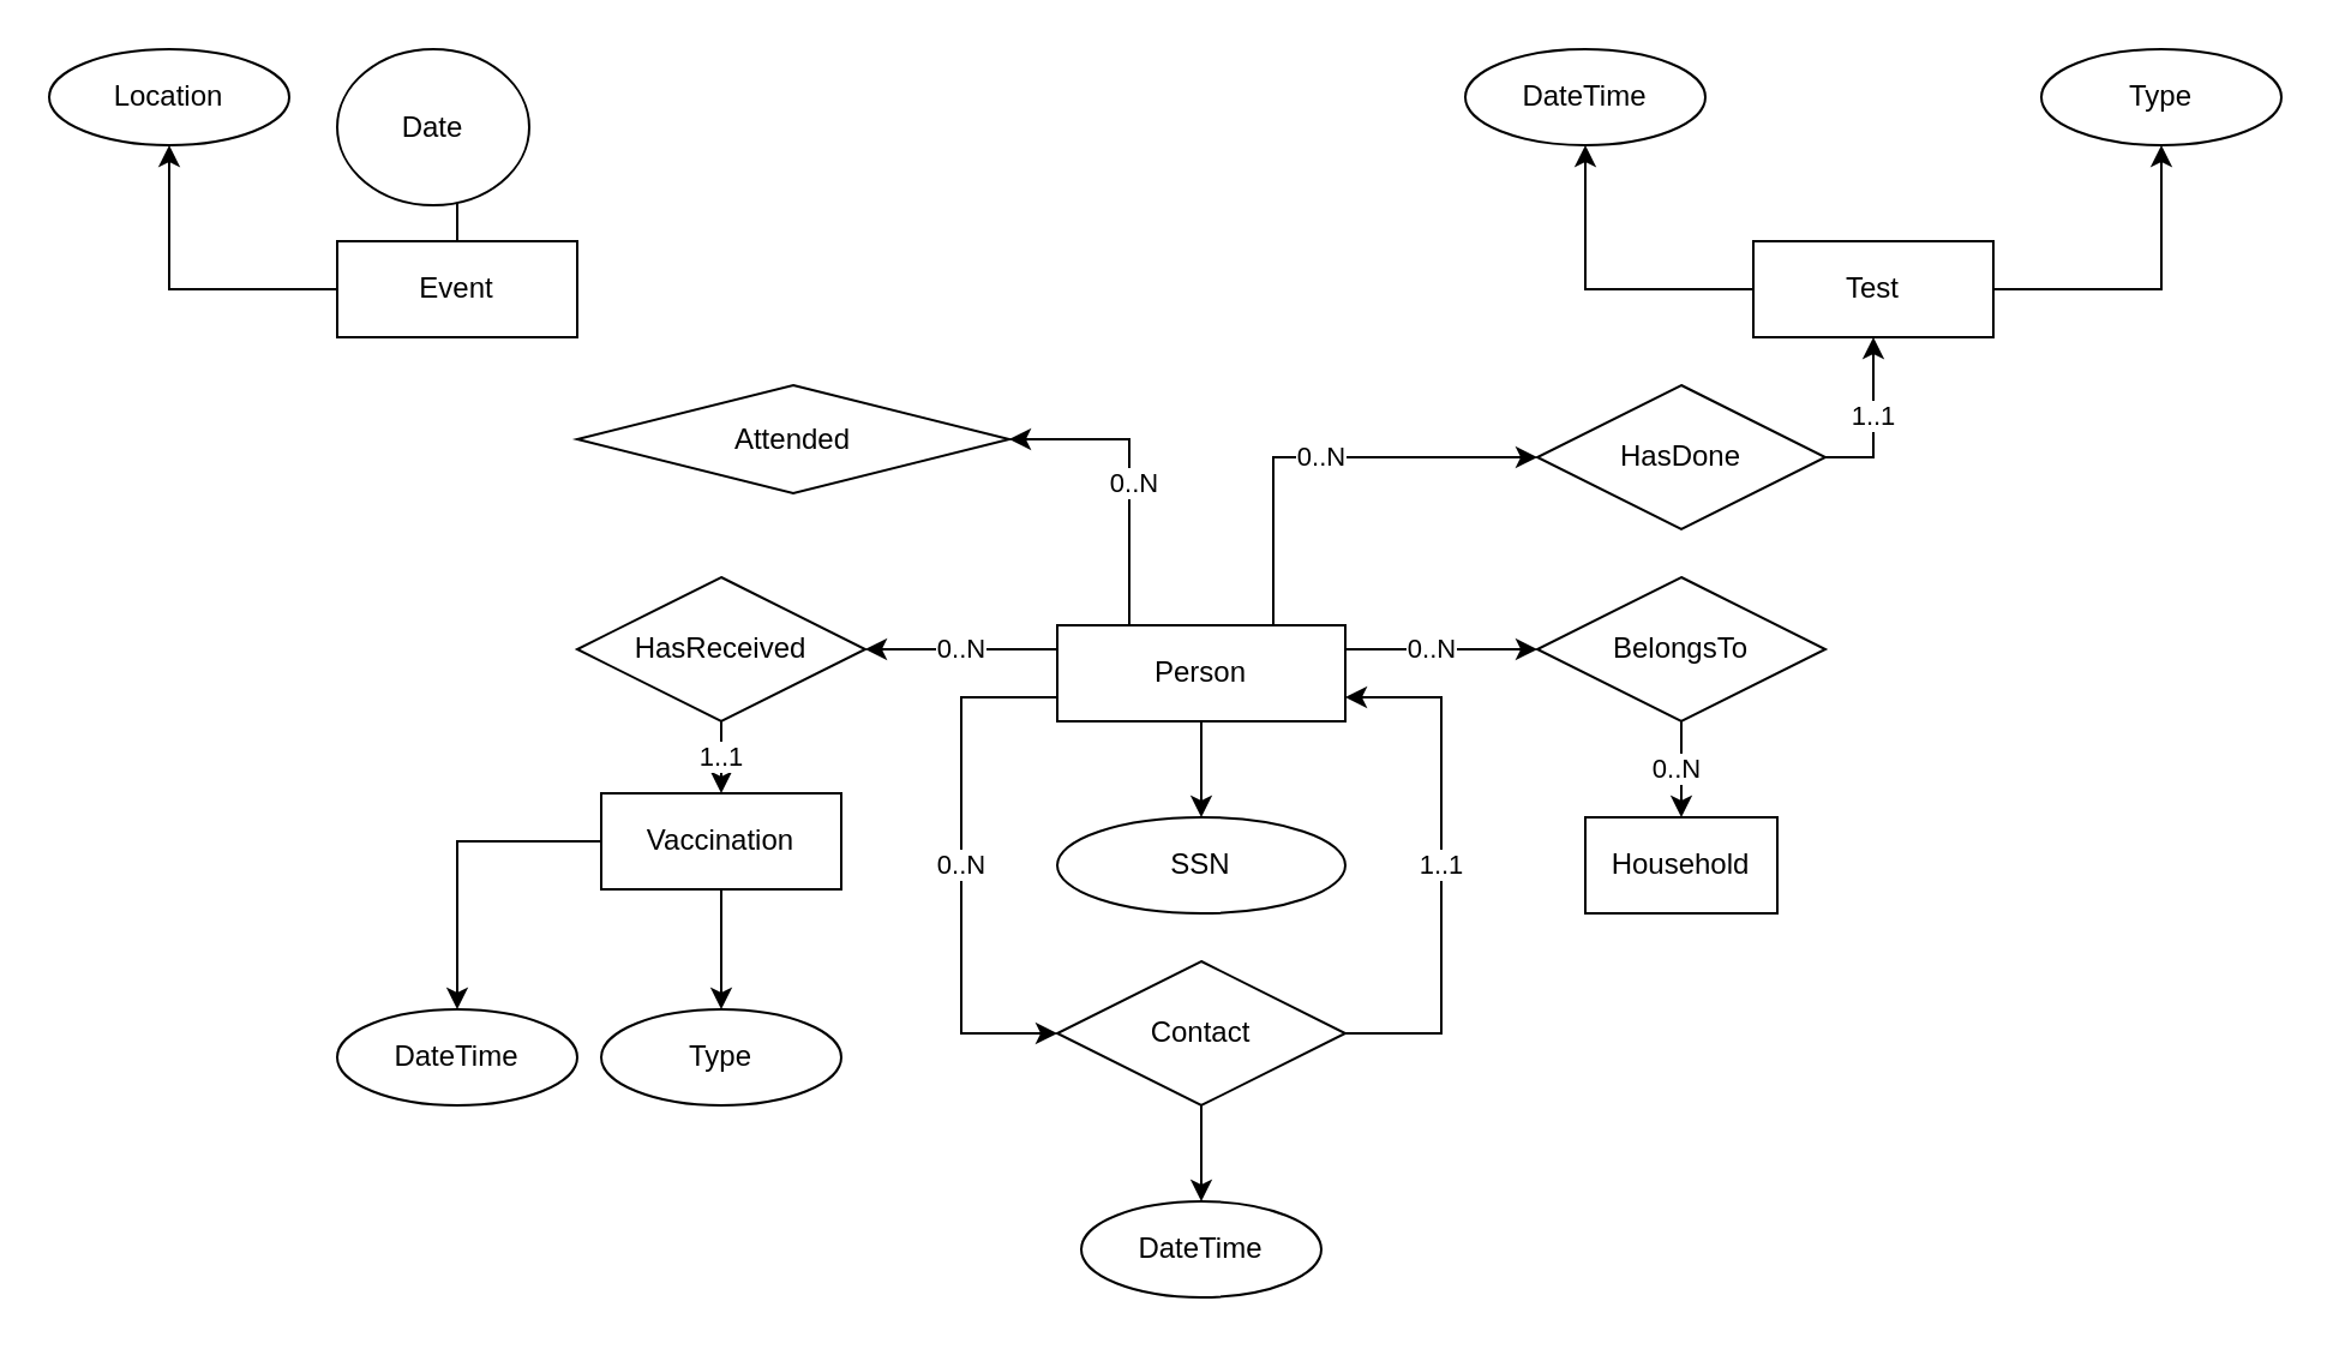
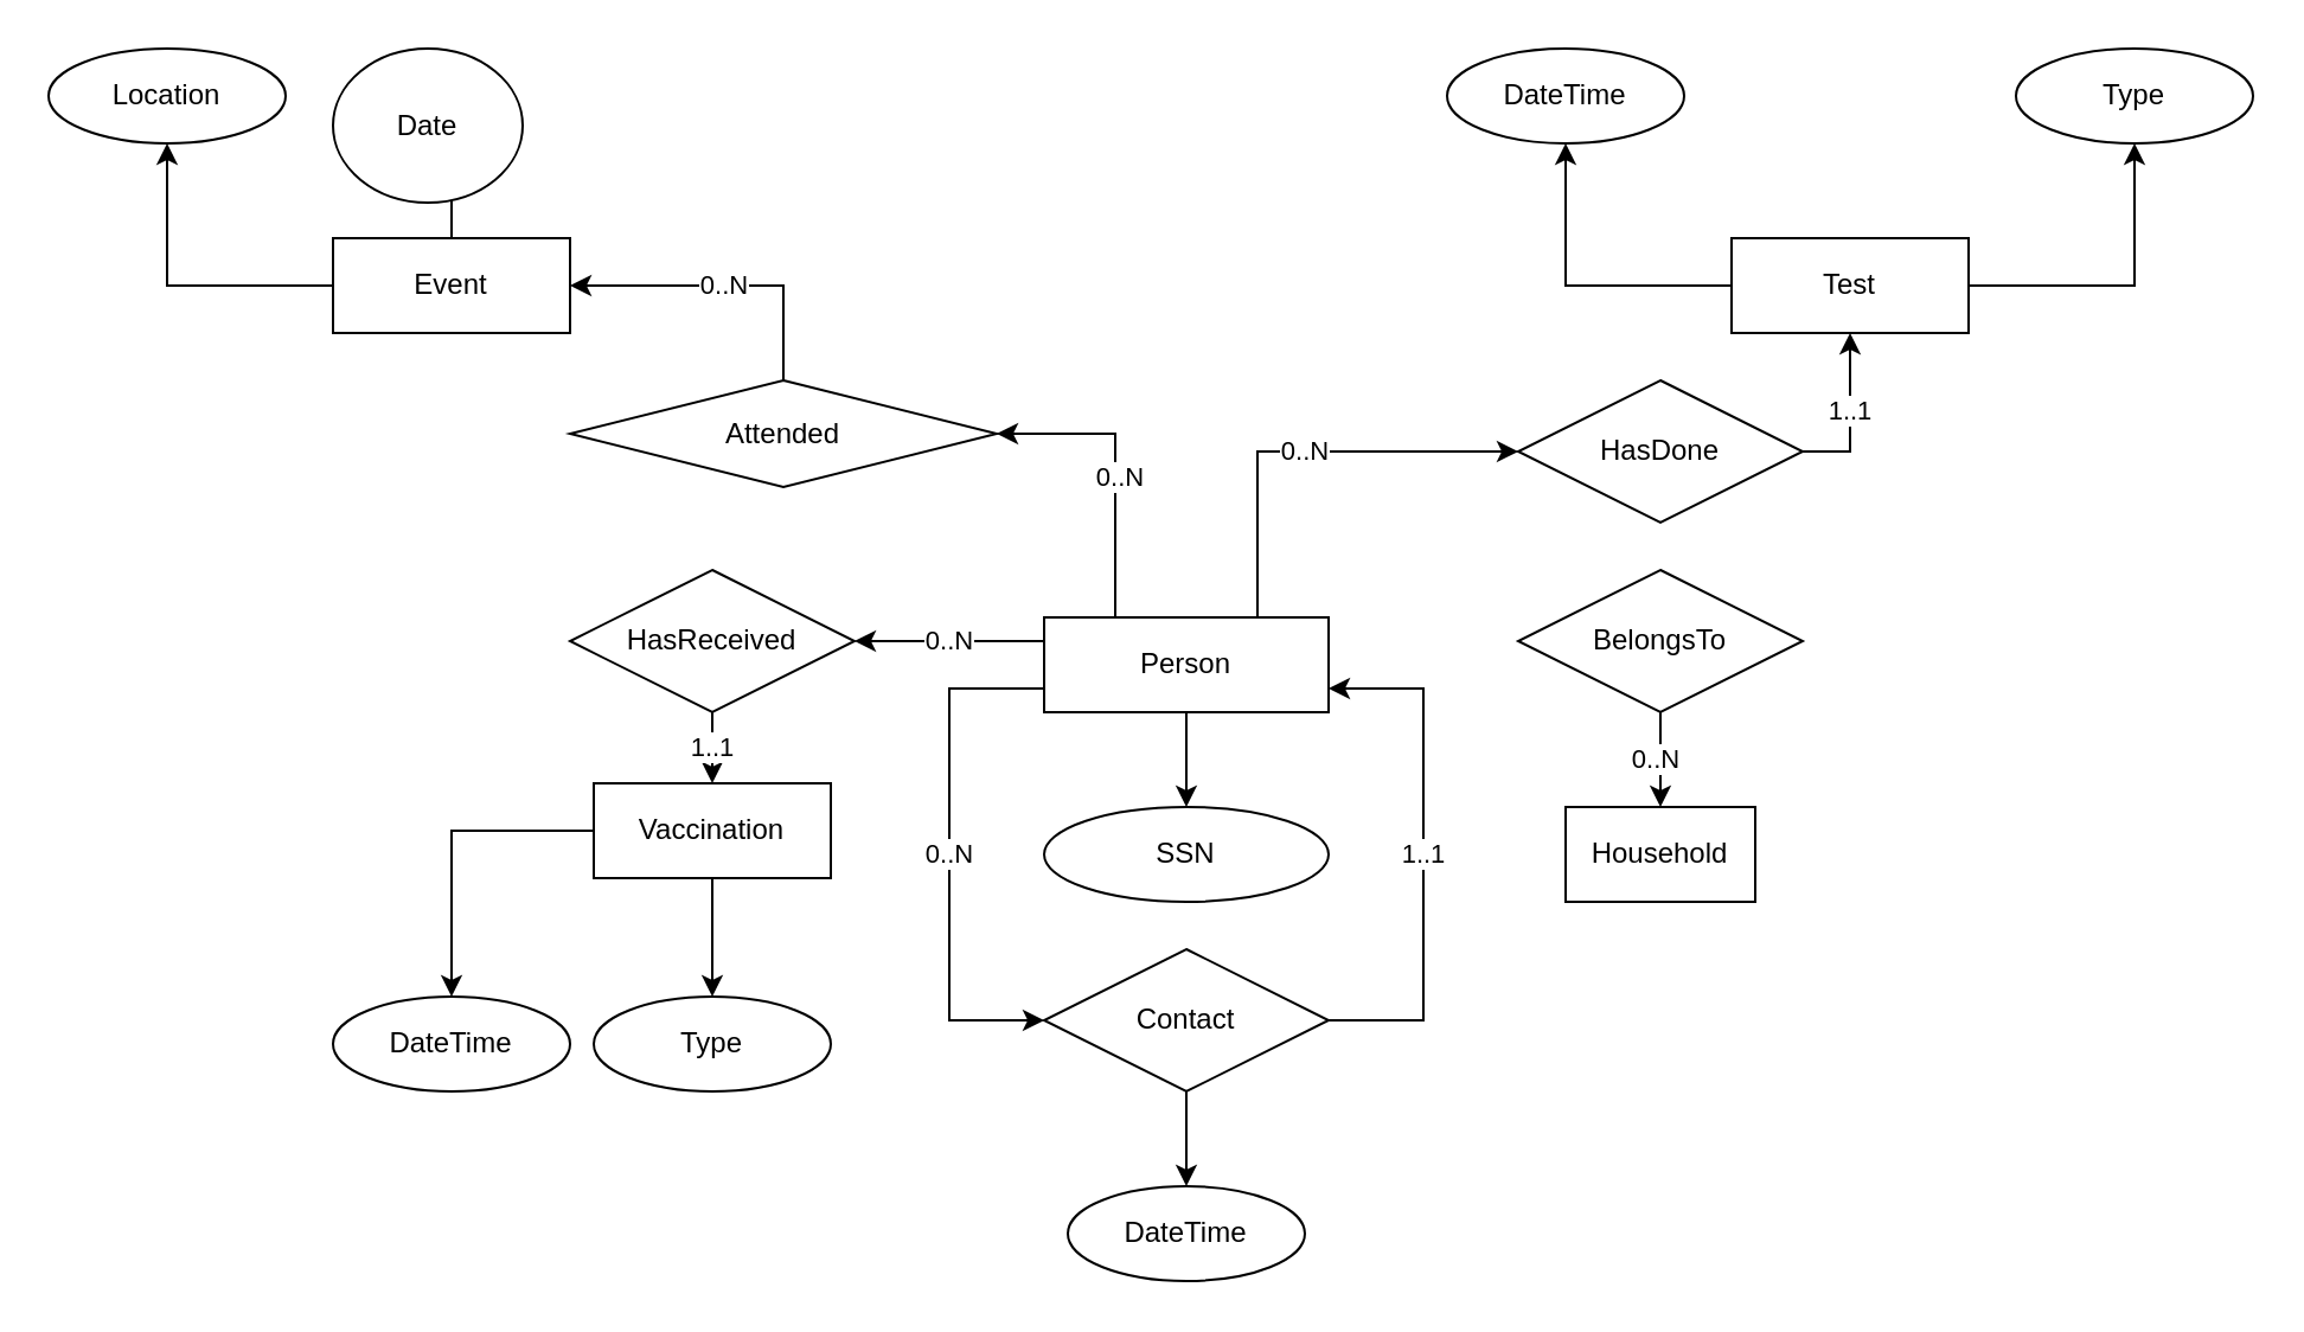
+ <mxCell id="39" value="0..N" style="edgeStyle=orthogonalEdgeStyle;rounded=0;orthogonalLoop=1;jettySize=auto;html=1;entryX=1;entryY=0.5;entryDx=0;entryDy=0;" parent="1" source="40" target="36" edge="1"><mxGeometry relative="1" as="geometry" /></mxCell>
- <mxCell id="3" style="edgeStyle=orthogonalEdgeStyle;rounded=0;orthogonalLoop=1;jettySize=auto;html=1;exitX=1;exitY=0.25;exitDx=0;exitDy=0;entryX=0;entryY=0.5;entryDx=0;entryDy=0;" parent="1" source="10" target="17" edge="1"><mxGeometry relative="1" as="geometry" /></mxCell>
- <mxCell id="4" value="0..N" style="edgeLabel;html=1;align=center;verticalAlign=middle;resizable=0;points=[];" parent="3" vertex="1" connectable="0"><mxGeometry x="-0.136" y="1" relative="1" as="geometry"><mxPoint as="offset" /></mxGeometry></mxCell>
